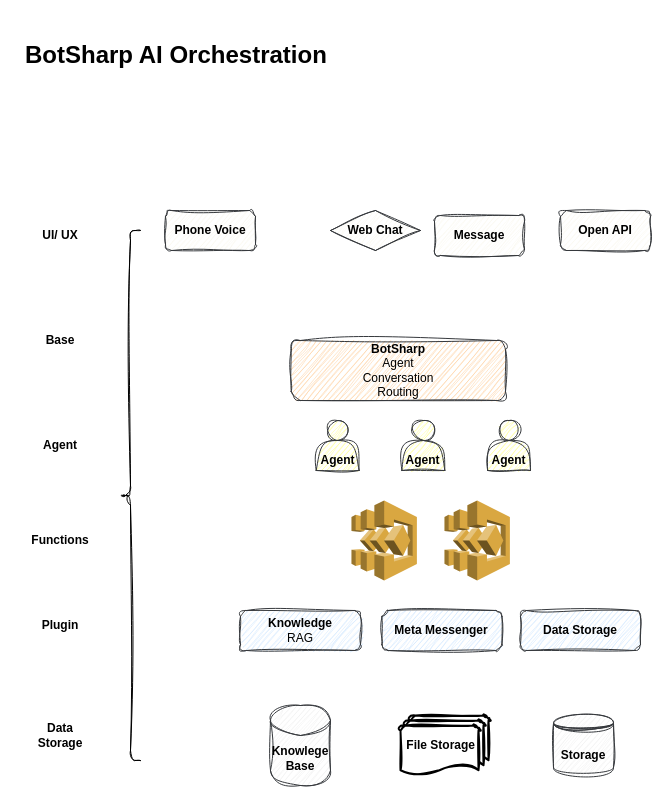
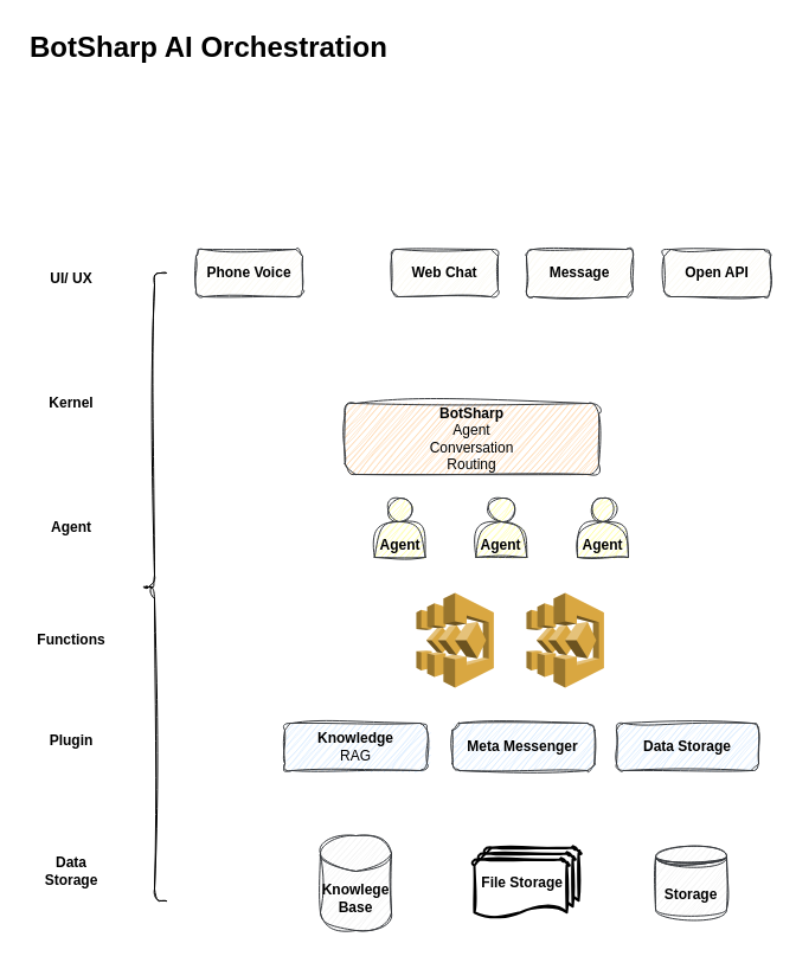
- <mxCell id="7" value="&lt;h1&gt;BotSharp AI Orchestration&lt;/h1&gt;&lt;p&gt;&lt;br&gt;&lt;/p&gt;" style="text;html=1;strokeColor=none;fillColor=none;spacing=5;spacingTop=-20;whiteSpace=wrap;overflow=hidden;rounded=0;" parent="1" vertex="1"><mxGeometry x="20" y="35" width="310" height="120" as="geometry" /></mxCell>
+ <mxCell id="7" value="&lt;h1&gt;BotSharp AI Orchestration&lt;/h1&gt;&lt;p&gt;&lt;br&gt;&lt;/p&gt;" style="text;html=1;strokeColor=none;fillColor=none;spacing=5;spacingTop=-20;whiteSpace=wrap;overflow=hidden;rounded=0;" parent="1" vertex="1"><mxGeometry x="20" y="20" width="310" height="120" as="geometry" /></mxCell>
- <mxCell id="4" value="&lt;b&gt;Web Chat&lt;/b&gt;" style="rhombus;whiteSpace=wrap;html=1;fillColor=#f9f7ed;strokeColor=#36393d;sketch=1;curveFitting=1;jiggle=2;" parent="1" vertex="1"><mxGeometry x="330" y="210" width="90" height="40" as="geometry" /></mxCell>
+ <mxCell id="4" value="&lt;b&gt;Web Chat&lt;/b&gt;" style="rounded=1;whiteSpace=wrap;html=1;fillColor=#f9f7ed;strokeColor=#36393d;sketch=1;curveFitting=1;jiggle=2;" parent="1" vertex="1"><mxGeometry x="330" y="210" width="90" height="40" as="geometry" /></mxCell>
- <mxCell id="5" value="&lt;b&gt;Message&lt;/b&gt;" style="rounded=1;whiteSpace=wrap;html=1;fillColor=#f9f7ed;strokeColor=#36393d;sketch=1;curveFitting=1;jiggle=2;" parent="1" vertex="1"><mxGeometry x="434" y="215" width="90" height="40" as="geometry" /></mxCell>
+ <mxCell id="5" value="&lt;b&gt;Message&lt;/b&gt;" style="rounded=1;whiteSpace=wrap;html=1;fillColor=#f9f7ed;strokeColor=#36393d;sketch=1;curveFitting=1;jiggle=2;" parent="1" vertex="1"><mxGeometry x="444" y="210" width="90" height="40" as="geometry" /></mxCell>
- <mxCell id="18" value="&lt;b&gt;Base&lt;/b&gt;" style="text;html=1;strokeColor=none;fillColor=none;align=center;verticalAlign=middle;whiteSpace=wrap;rounded=0;sketch=1;curveFitting=1;jiggle=2;" parent="1" vertex="1"><mxGeometry x="30" y="325" width="60" height="30" as="geometry" /></mxCell>
+ <mxCell id="18" value="&lt;b&gt;Kernel&lt;/b&gt;" style="text;html=1;strokeColor=none;fillColor=none;align=center;verticalAlign=middle;whiteSpace=wrap;rounded=0;sketch=1;curveFitting=1;jiggle=2;" parent="1" vertex="1"><mxGeometry x="30" y="325" width="60" height="30" as="geometry" /></mxCell>
